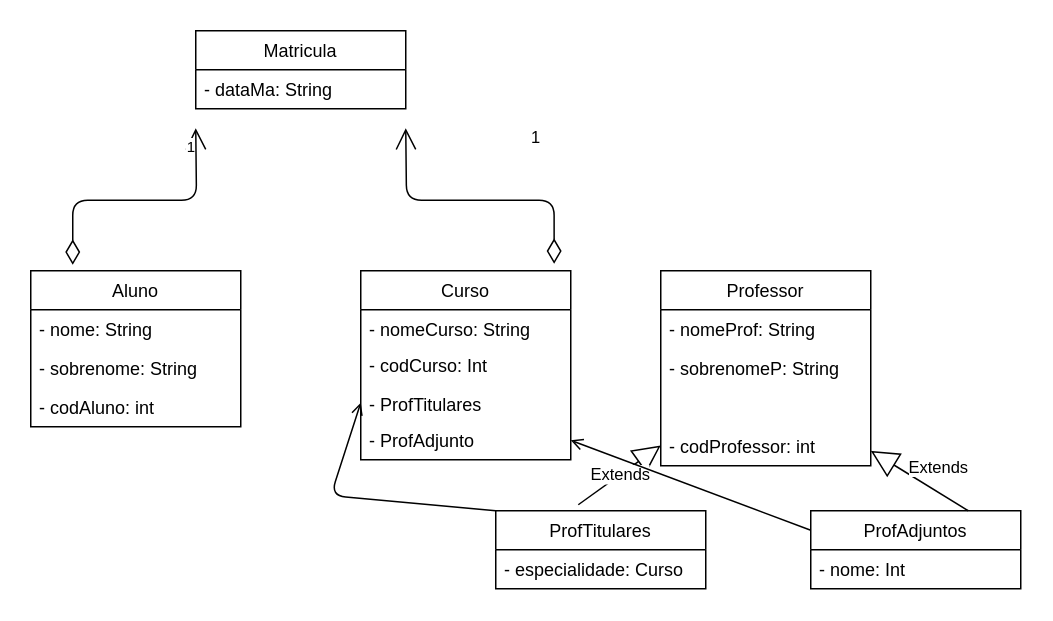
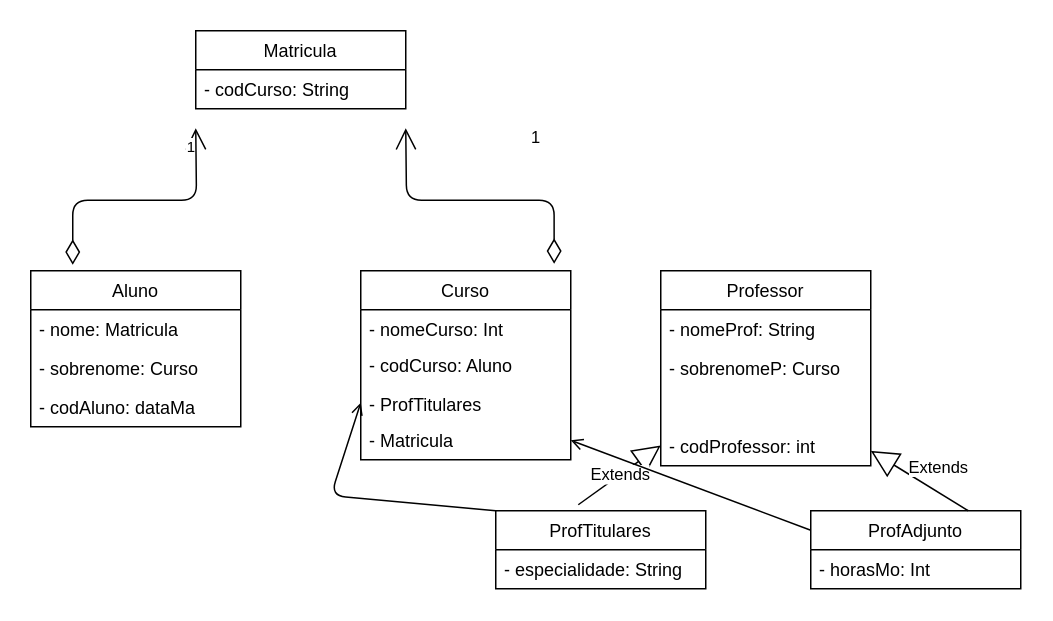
- <mxCell id="22" value="- dataMa: String" style="text;strokeColor=none;fillColor=none;align=left;verticalAlign=top;spacingLeft=4;spacingRight=4;overflow=hidden;rotatable=0;points=[[0,0.5],[1,0.5]];portConstraint=eastwest;" vertex="1" parent="21"><mxGeometry y="26" width="140" height="26" as="geometry" /></mxCell>
+ <mxCell id="22" value="- codCurso: String" style="text;strokeColor=none;fillColor=none;align=left;verticalAlign=top;spacingLeft=4;spacingRight=4;overflow=hidden;rotatable=0;points=[[0,0.5],[1,0.5]];portConstraint=eastwest;" vertex="1" parent="21"><mxGeometry y="26" width="140" height="26" as="geometry" /></mxCell>
- <mxCell id="3" value="- nome: String" style="text;strokeColor=none;fillColor=none;align=left;verticalAlign=top;spacingLeft=4;spacingRight=4;overflow=hidden;rotatable=0;points=[[0,0.5],[1,0.5]];portConstraint=eastwest;" vertex="1" parent="2"><mxGeometry y="26" width="140" height="26" as="geometry" /></mxCell>
+ <mxCell id="3" value="- nome: Matricula" style="text;strokeColor=none;fillColor=none;align=left;verticalAlign=top;spacingLeft=4;spacingRight=4;overflow=hidden;rotatable=0;points=[[0,0.5],[1,0.5]];portConstraint=eastwest;" vertex="1" parent="2"><mxGeometry y="26" width="140" height="26" as="geometry" /></mxCell>
- <mxCell id="7" value="- nomeCurso: String" style="text;strokeColor=none;fillColor=none;align=left;verticalAlign=top;spacingLeft=4;spacingRight=4;overflow=hidden;rotatable=0;points=[[0,0.5],[1,0.5]];portConstraint=eastwest;" vertex="1" parent="6"><mxGeometry y="26" width="140" height="24" as="geometry" /></mxCell>
+ <mxCell id="7" value="- nomeCurso: Int" style="text;strokeColor=none;fillColor=none;align=left;verticalAlign=top;spacingLeft=4;spacingRight=4;overflow=hidden;rotatable=0;points=[[0,0.5],[1,0.5]];portConstraint=eastwest;" vertex="1" parent="6"><mxGeometry y="26" width="140" height="24" as="geometry" /></mxCell>
- <mxCell id="8" value="- codCurso: Int" style="text;strokeColor=none;fillColor=none;align=left;verticalAlign=top;spacingLeft=4;spacingRight=4;overflow=hidden;rotatable=0;points=[[0,0.5],[1,0.5]];portConstraint=eastwest;" vertex="1" parent="6"><mxGeometry y="50" width="140" height="26" as="geometry" /></mxCell>
+ <mxCell id="8" value="- codCurso: Aluno" style="text;strokeColor=none;fillColor=none;align=left;verticalAlign=top;spacingLeft=4;spacingRight=4;overflow=hidden;rotatable=0;points=[[0,0.5],[1,0.5]];portConstraint=eastwest;" vertex="1" parent="6"><mxGeometry y="50" width="140" height="26" as="geometry" /></mxCell>
- <mxCell id="4" value="- sobrenome: String" style="text;strokeColor=none;fillColor=none;align=left;verticalAlign=top;spacingLeft=4;spacingRight=4;overflow=hidden;rotatable=0;points=[[0,0.5],[1,0.5]];portConstraint=eastwest;" vertex="1" parent="2"><mxGeometry y="52" width="140" height="26" as="geometry" /></mxCell>
+ <mxCell id="4" value="- sobrenome: Curso" style="text;strokeColor=none;fillColor=none;align=left;verticalAlign=top;spacingLeft=4;spacingRight=4;overflow=hidden;rotatable=0;points=[[0,0.5],[1,0.5]];portConstraint=eastwest;" vertex="1" parent="2"><mxGeometry y="52" width="140" height="26" as="geometry" /></mxCell>
- <mxCell id="13" value="- sobrenomeP: String" style="text;strokeColor=none;fillColor=none;align=left;verticalAlign=top;spacingLeft=4;spacingRight=4;overflow=hidden;rotatable=0;points=[[0,0.5],[1,0.5]];portConstraint=eastwest;" vertex="1" parent="11"><mxGeometry y="52" width="140" height="78" as="geometry" /></mxCell>
+ <mxCell id="13" value="- sobrenomeP: Curso" style="text;strokeColor=none;fillColor=none;align=left;verticalAlign=top;spacingLeft=4;spacingRight=4;overflow=hidden;rotatable=0;points=[[0,0.5],[1,0.5]];portConstraint=eastwest;" vertex="1" parent="11"><mxGeometry y="52" width="140" height="78" as="geometry" /></mxCell>
- <mxCell id="5" value="- codAluno: int" style="text;strokeColor=none;fillColor=none;align=left;verticalAlign=top;spacingLeft=4;spacingRight=4;overflow=hidden;rotatable=0;points=[[0,0.5],[1,0.5]];portConstraint=eastwest;" vertex="1" parent="2"><mxGeometry y="78" width="140" height="26" as="geometry" /></mxCell>
+ <mxCell id="5" value="- codAluno: dataMa" style="text;strokeColor=none;fillColor=none;align=left;verticalAlign=top;spacingLeft=4;spacingRight=4;overflow=hidden;rotatable=0;points=[[0,0.5],[1,0.5]];portConstraint=eastwest;" vertex="1" parent="2"><mxGeometry y="78" width="140" height="26" as="geometry" /></mxCell>
- <mxCell id="10" value="- ProfAdjunto" style="text;strokeColor=none;fillColor=none;align=left;verticalAlign=top;spacingLeft=4;spacingRight=4;overflow=hidden;rotatable=0;points=[[0,0.5],[1,0.5]];portConstraint=eastwest;" vertex="1" parent="6"><mxGeometry y="100" width="140" height="26" as="geometry" /></mxCell>
+ <mxCell id="10" value="- Matricula" style="text;strokeColor=none;fillColor=none;align=left;verticalAlign=top;spacingLeft=4;spacingRight=4;overflow=hidden;rotatable=0;points=[[0,0.5],[1,0.5]];portConstraint=eastwest;" vertex="1" parent="6"><mxGeometry y="100" width="140" height="26" as="geometry" /></mxCell>
- <mxCell id="17" value="ProfAdjuntos" style="swimlane;fontStyle=0;childLayout=stackLayout;horizontal=1;startSize=26;fillColor=none;horizontalStack=0;resizeParent=1;resizeParentMax=0;resizeLast=0;collapsible=1;marginBottom=0;" vertex="1" parent="1"><mxGeometry x="540" y="340" width="140" height="52" as="geometry" /></mxCell>
+ <mxCell id="17" value="ProfAdjunto" style="swimlane;fontStyle=0;childLayout=stackLayout;horizontal=1;startSize=26;fillColor=none;horizontalStack=0;resizeParent=1;resizeParentMax=0;resizeLast=0;collapsible=1;marginBottom=0;" vertex="1" parent="1"><mxGeometry x="540" y="340" width="140" height="52" as="geometry" /></mxCell>
- <mxCell id="16" value="- especialidade: Curso" style="text;strokeColor=none;fillColor=none;align=left;verticalAlign=top;spacingLeft=4;spacingRight=4;overflow=hidden;rotatable=0;points=[[0,0.5],[1,0.5]];portConstraint=eastwest;" vertex="1" parent="15"><mxGeometry y="26" width="140" height="26" as="geometry" /></mxCell>
+ <mxCell id="16" value="- especialidade: String" style="text;strokeColor=none;fillColor=none;align=left;verticalAlign=top;spacingLeft=4;spacingRight=4;overflow=hidden;rotatable=0;points=[[0,0.5],[1,0.5]];portConstraint=eastwest;" vertex="1" parent="15"><mxGeometry y="26" width="140" height="26" as="geometry" /></mxCell>
- <mxCell id="18" value="- nome: Int" style="text;strokeColor=none;fillColor=none;align=left;verticalAlign=top;spacingLeft=4;spacingRight=4;overflow=hidden;rotatable=0;points=[[0,0.5],[1,0.5]];portConstraint=eastwest;" vertex="1" parent="17"><mxGeometry y="26" width="140" height="26" as="geometry" /></mxCell>
+ <mxCell id="18" value="- horasMo: Int" style="text;strokeColor=none;fillColor=none;align=left;verticalAlign=top;spacingLeft=4;spacingRight=4;overflow=hidden;rotatable=0;points=[[0,0.5],[1,0.5]];portConstraint=eastwest;" vertex="1" parent="17"><mxGeometry y="26" width="140" height="26" as="geometry" /></mxCell>
